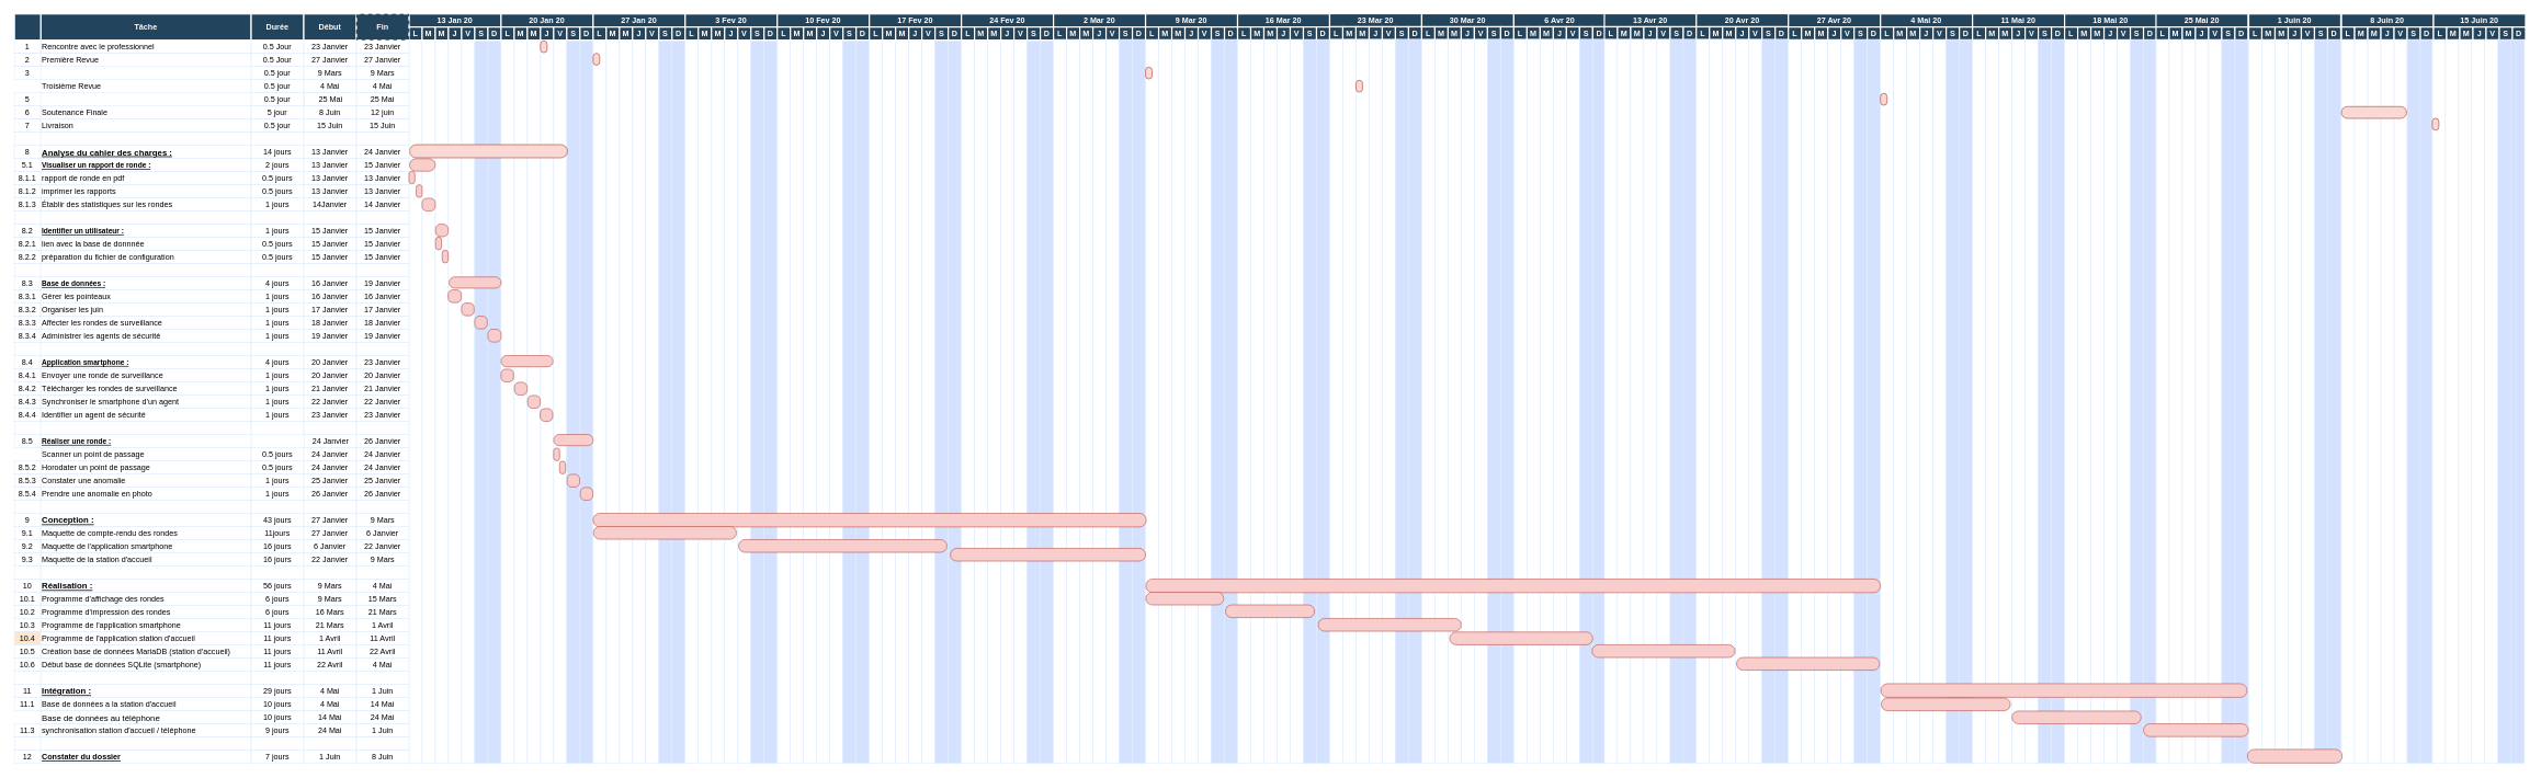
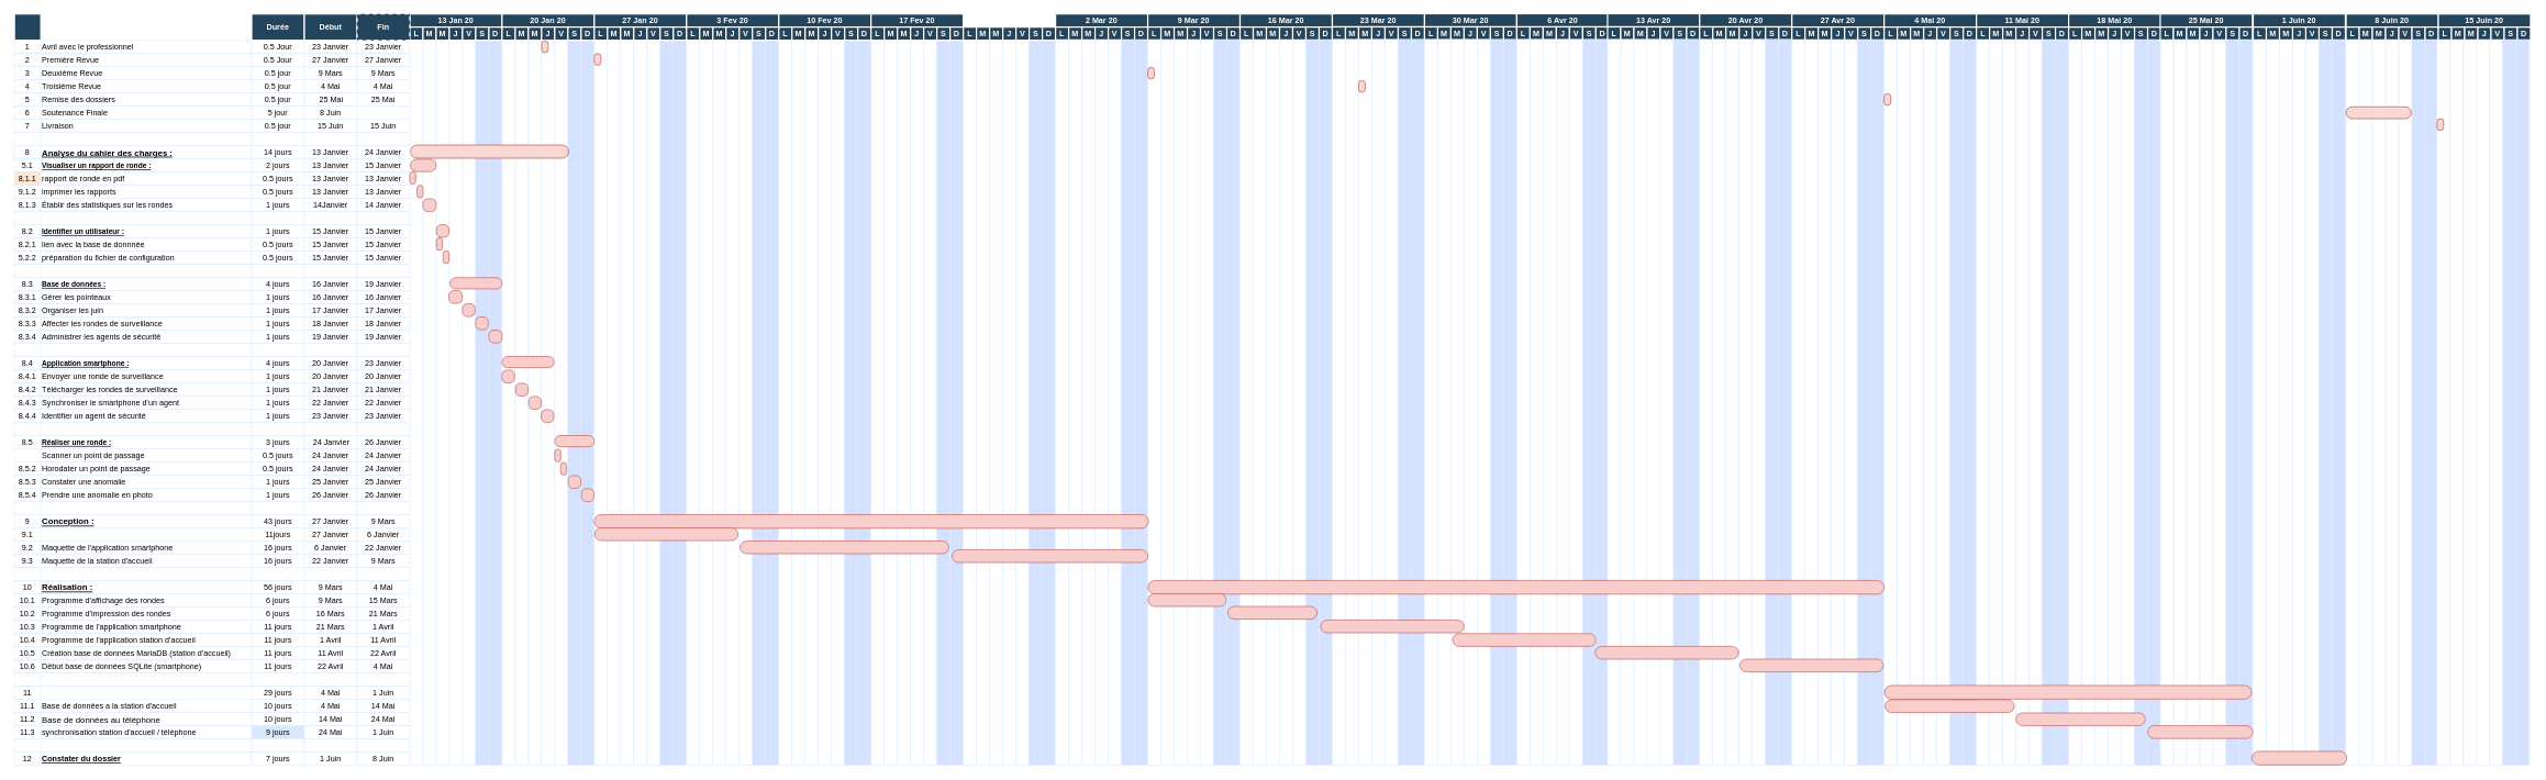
- <mxCell id="225" value="24 Fev 20" style="fillColor=#23445D;strokeColor=#FFFFFF;strokeWidth=2;fontColor=#FFFFFF;fontStyle=1" parent="1" vertex="1"><mxGeometry x="1460" y="20.65" width="140" height="20" as="geometry" /></mxCell>
- <mxCell id="171" value="Tâche" style="fillColor=#23445D;strokeColor=#FFFFFF;strokeWidth=2;fontColor=#FFFFFF;fontStyle=1" parent="1" vertex="1"><mxGeometry x="60" y="20.65" width="320" height="40" as="geometry" /></mxCell>
- <mxCell id="4" value="Rencontre avec le professionnel" style="align=left;strokeColor=#DEEDFF;fillColor=#FFFFFF;" parent="1" vertex="1"><mxGeometry x="60" y="60.65" width="320.0" height="20" as="geometry" /></mxCell>
+ <mxCell id="4" value="Avril avec le professionnel" style="align=left;strokeColor=#DEEDFF;fillColor=#FFFFFF;" parent="1" vertex="1"><mxGeometry x="60" y="60.65" width="320.0" height="20" as="geometry" /></mxCell>
+ <mxCell id="14" value="Deuxième Revue" style="align=left;strokeColor=#DEEDFF" parent="1" vertex="1"><mxGeometry x="60" y="100.65" width="320" height="20" as="geometry" /></mxCell>
+ <mxCell id="18" value="4" style="strokeColor=#DEEDFF" parent="1" vertex="1"><mxGeometry x="20" y="120.65" width="40" height="20" as="geometry" /></mxCell>
+ <mxCell id="24" value="Remise des dossiers" style="align=left;strokeColor=#DEEDFF" parent="1" vertex="1"><mxGeometry x="60" y="140.65" width="320.0" height="20" as="geometry" /></mxCell>
- <mxCell id="32" value="12 juin" style="strokeColor=#DEEDFF" parent="1" vertex="1"><mxGeometry x="540" y="160.65" width="80.0" height="20" as="geometry" /></mxCell>
- <mxCell id="48" value="8.1.1" style="strokeColor=#DEEDFF" parent="1" vertex="1"><mxGeometry x="20" y="260.65" width="40" height="20" as="geometry" /></mxCell>
+ <mxCell id="48" value="8.1.1" style="strokeColor=#DEEDFF;fillColor=#ffe6cc;" parent="1" vertex="1"><mxGeometry x="20" y="260.65" width="40" height="20" as="geometry" /></mxCell>
- <mxCell id="53" value="8.1.2" style="strokeColor=#DEEDFF" parent="1" vertex="1"><mxGeometry x="20" y="280.65" width="40" height="20" as="geometry" /></mxCell>
+ <mxCell id="53" value="9.1.2" style="strokeColor=#DEEDFF" parent="1" vertex="1"><mxGeometry x="20" y="280.65" width="40" height="20" as="geometry" /></mxCell>
- <mxCell id="78" value="8.2.2" style="strokeColor=#DEEDFF" parent="1" vertex="1"><mxGeometry x="20" y="380.65" width="40" height="20" as="geometry" /></mxCell>
+ <mxCell id="78" value="5.2.2" style="strokeColor=#DEEDFF" parent="1" vertex="1"><mxGeometry x="20" y="380.65" width="40" height="20" as="geometry" /></mxCell>
+ <mxCell id="508" value="3 jours" style="strokeColor=#DEEDFF" parent="1" vertex="1"><mxGeometry x="380" y="660.72" width="80.0" height="20" as="geometry" /></mxCell>
- <mxCell id="541" value="Maquette de compte-rendu des rondes" style="align=left;strokeColor=#DEEDFF" parent="1" vertex="1"><mxGeometry x="60" y="800.72" width="320" height="20" as="geometry" /></mxCell>
- <mxCell id="580" value="10.4" style="strokeColor=#DEEDFF;fillColor=#ffe6cc;" parent="1" vertex="1"><mxGeometry x="20" y="960.72" width="40" height="20" as="geometry" /></mxCell>
+ <mxCell id="580" value="10.4" style="strokeColor=#DEEDFF" parent="1" vertex="1"><mxGeometry x="20" y="960.72" width="40" height="20" as="geometry" /></mxCell>
- <mxCell id="599" value="Intégration :" style="align=left;strokeColor=#DEEDFF;fontStyle=5;fontSize=13;" parent="1" vertex="1"><mxGeometry x="60" y="1040.72" width="320.0" height="20" as="geometry" /></mxCell>
+ <mxCell id="645" value="11.2" style="strokeColor=#DEEDFF" parent="1" vertex="1"><mxGeometry x="20" y="1081.07" width="40" height="20" as="geometry" /></mxCell>
- <mxCell id="652" value="9 jours" style="strokeColor=#DEEDFF" parent="1" vertex="1"><mxGeometry x="380" y="1101.07" width="80.0" height="20" as="geometry" /></mxCell>
+ <mxCell id="652" value="9 jours" style="strokeColor=#DEEDFF;fillColor=#dae8fc;" parent="1" vertex="1"><mxGeometry x="380" y="1101.07" width="80.0" height="20" as="geometry" /></mxCell>
